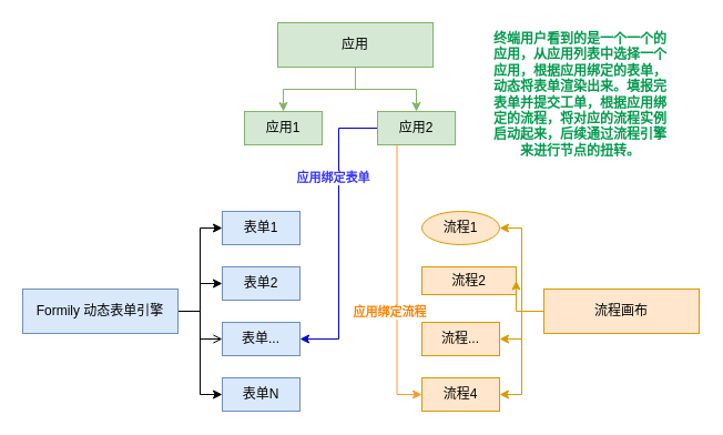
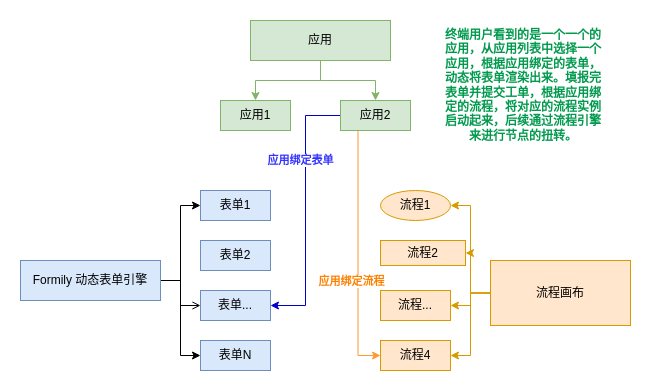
- <mxCell id="4" style="edgeStyle=orthogonalEdgeStyle;rounded=0;orthogonalLoop=1;jettySize=auto;html=1;exitX=1;exitY=0.5;exitDx=0;exitDy=0;entryX=0;entryY=0.5;entryDx=0;entryDy=0;" edge="1" parent="1" source="6" target="8"><mxGeometry relative="1" as="geometry" /></mxCell>
- <mxCell id="27" value="流程画布" style="rounded=0;whiteSpace=wrap;html=1;fillColor=#ffe6cc;strokeColor=#d79b00;" vertex="1" parent="1"><mxGeometry x="490" y="260" width="140" height="40" as="geometry" /></mxCell>
+ <mxCell id="27" value="流程画布" style="rounded=0;whiteSpace=wrap;html=1;fillColor=#ffe6cc;strokeColor=#d79b00;" vertex="1" parent="1"><mxGeometry x="490" y="260" width="140" height="65" as="geometry" /></mxCell>
